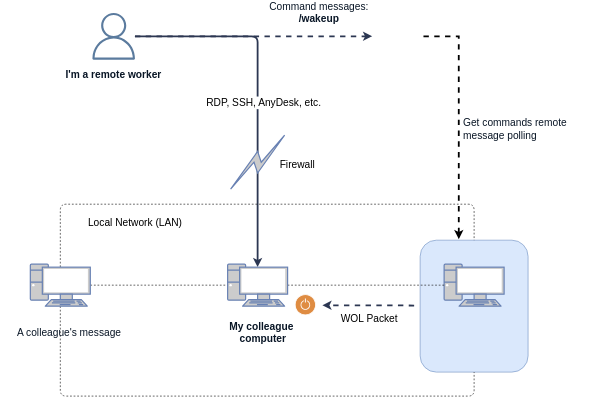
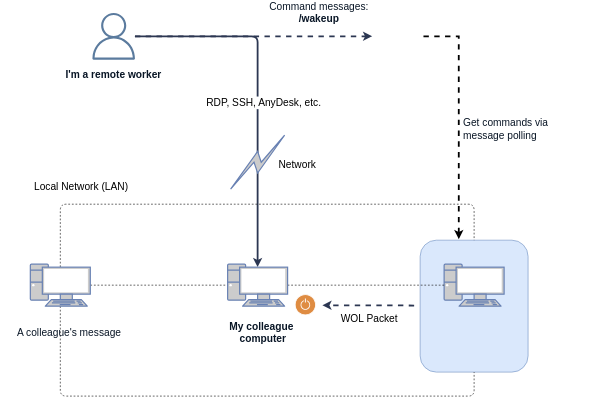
- <mxCell id="24" value="Get commands remote message polling" style="text;html=1;strokeColor=none;fillColor=none;align=left;verticalAlign=middle;whiteSpace=wrap;rounded=0;fontSize=17;fontColor=#091626;" vertex="1" parent="1"><mxGeometry x="770" y="180" width="190" height="70" as="geometry" /></mxCell>
+ <mxCell id="24" value="Get commands via message polling" style="text;html=1;strokeColor=none;fillColor=none;align=left;verticalAlign=middle;whiteSpace=wrap;rounded=0;fontSize=17;fontColor=#091626;" vertex="1" parent="1"><mxGeometry x="770" y="180" width="190" height="70" as="geometry" /></mxCell>
- <mxCell id="16" value="Firewall" style="text;html=1;align=center;verticalAlign=middle;resizable=0;points=[];autosize=1;strokeColor=none;fillColor=none;fontSize=17;" parent="1" vertex="1"><mxGeometry x="455" y="260" width="80" height="30" as="geometry" /></mxCell>
+ <mxCell id="16" value="Network" style="text;html=1;align=center;verticalAlign=middle;resizable=0;points=[];autosize=1;strokeColor=none;fillColor=none;fontSize=17;" parent="1" vertex="1"><mxGeometry x="455" y="260" width="80" height="30" as="geometry" /></mxCell>
- <mxCell id="17" value="Local Network (LAN)" style="text;html=1;strokeColor=none;fillColor=none;align=center;verticalAlign=middle;whiteSpace=wrap;rounded=0;fontSize=17;" parent="1" vertex="1"><mxGeometry x="120" y="354" width="210" height="36" as="geometry" /></mxCell>
+ <mxCell id="17" value="Local Network (LAN)" style="text;html=1;strokeColor=none;fillColor=none;align=center;verticalAlign=middle;whiteSpace=wrap;rounded=0;fontSize=17;" parent="1" vertex="1"><mxGeometry x="30" y="294" width="210" height="36" as="geometry" /></mxCell>
